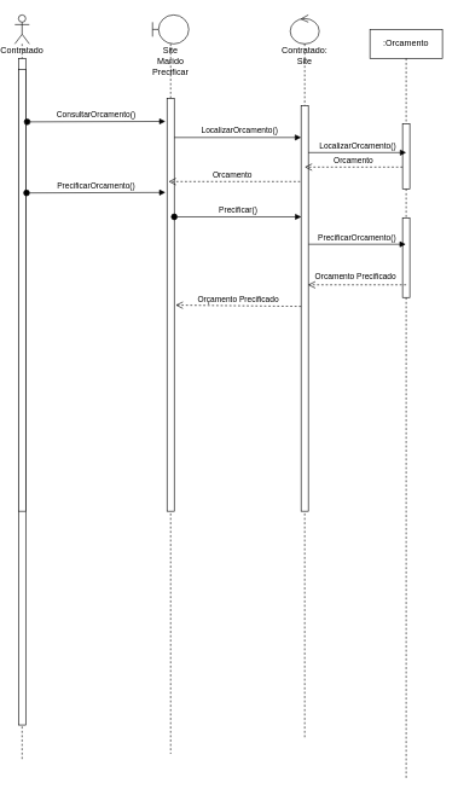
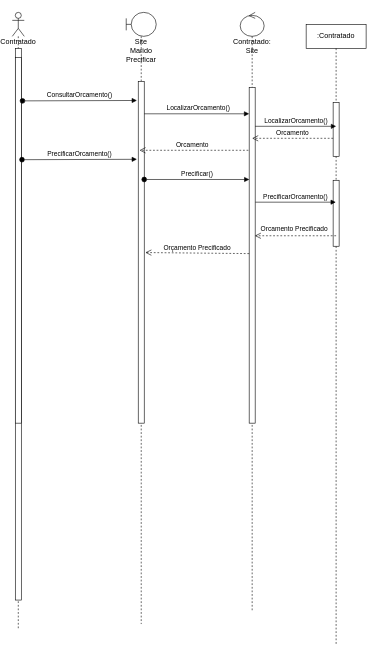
- <mxCell id="9" value=":Orcamento" style="shape=umlLifeline;perimeter=lifelinePerimeter;whiteSpace=wrap;html=1;container=1;collapsible=0;recursiveResize=0;outlineConnect=0;" parent="1" vertex="1"><mxGeometry x="510" y="40" width="100" height="1035" as="geometry" /></mxCell>
+ <mxCell id="9" value=":Contratado" style="shape=umlLifeline;perimeter=lifelinePerimeter;whiteSpace=wrap;html=1;container=1;collapsible=0;recursiveResize=0;outlineConnect=0;" parent="1" vertex="1"><mxGeometry x="510" y="40" width="100" height="1035" as="geometry" /></mxCell>
